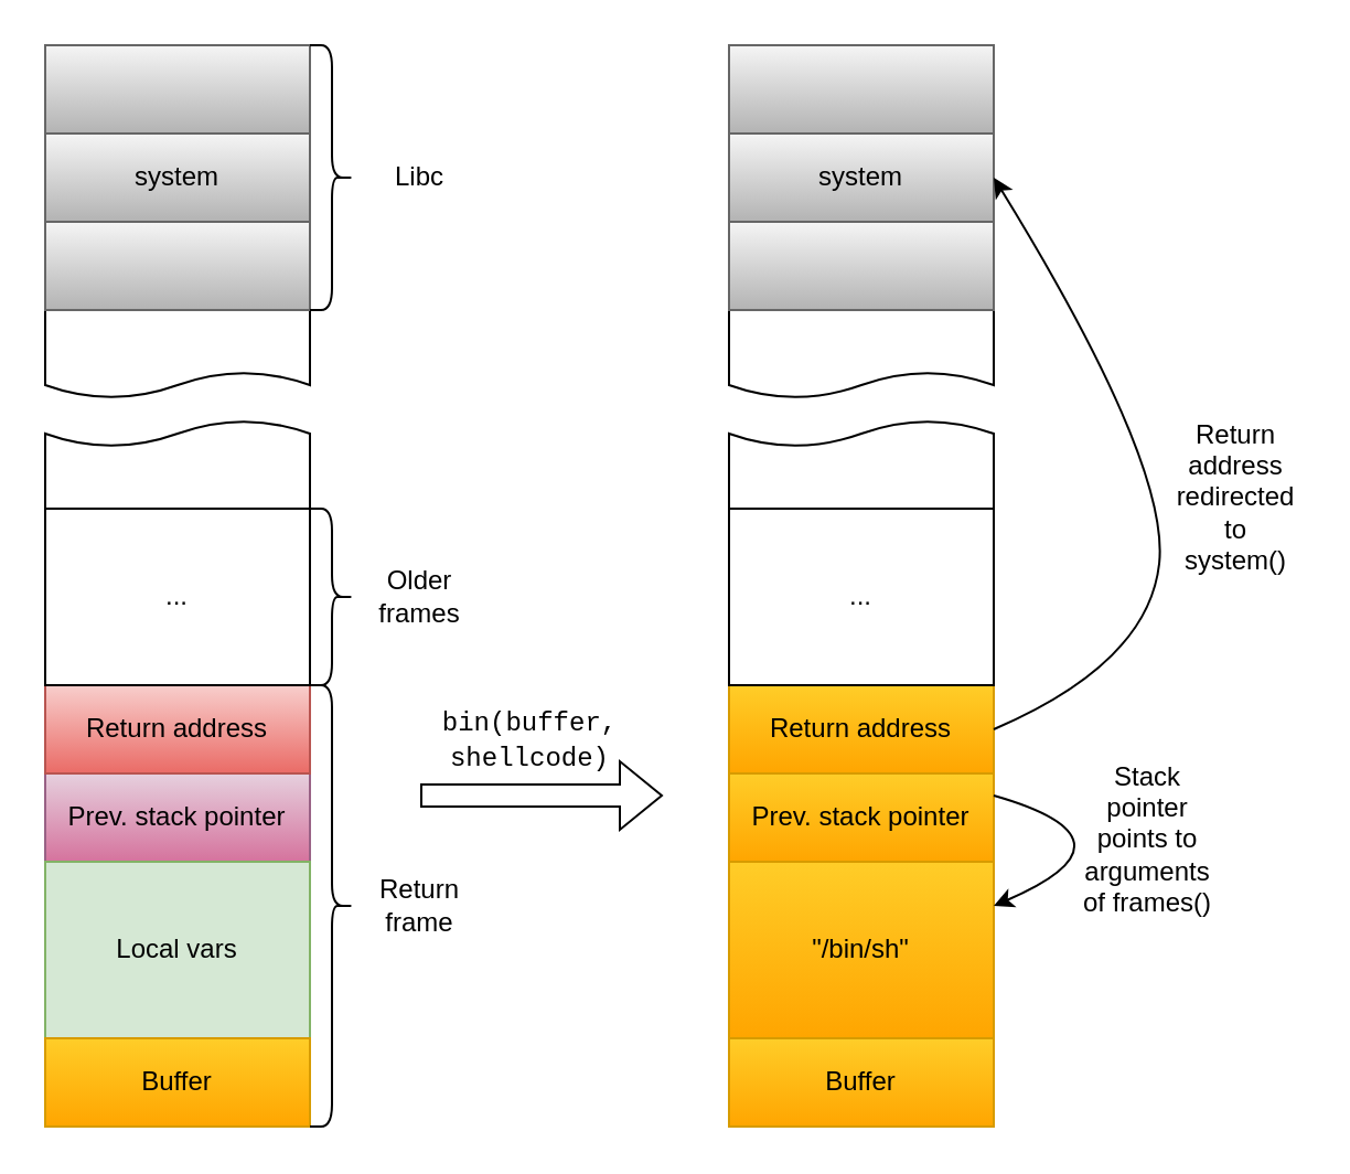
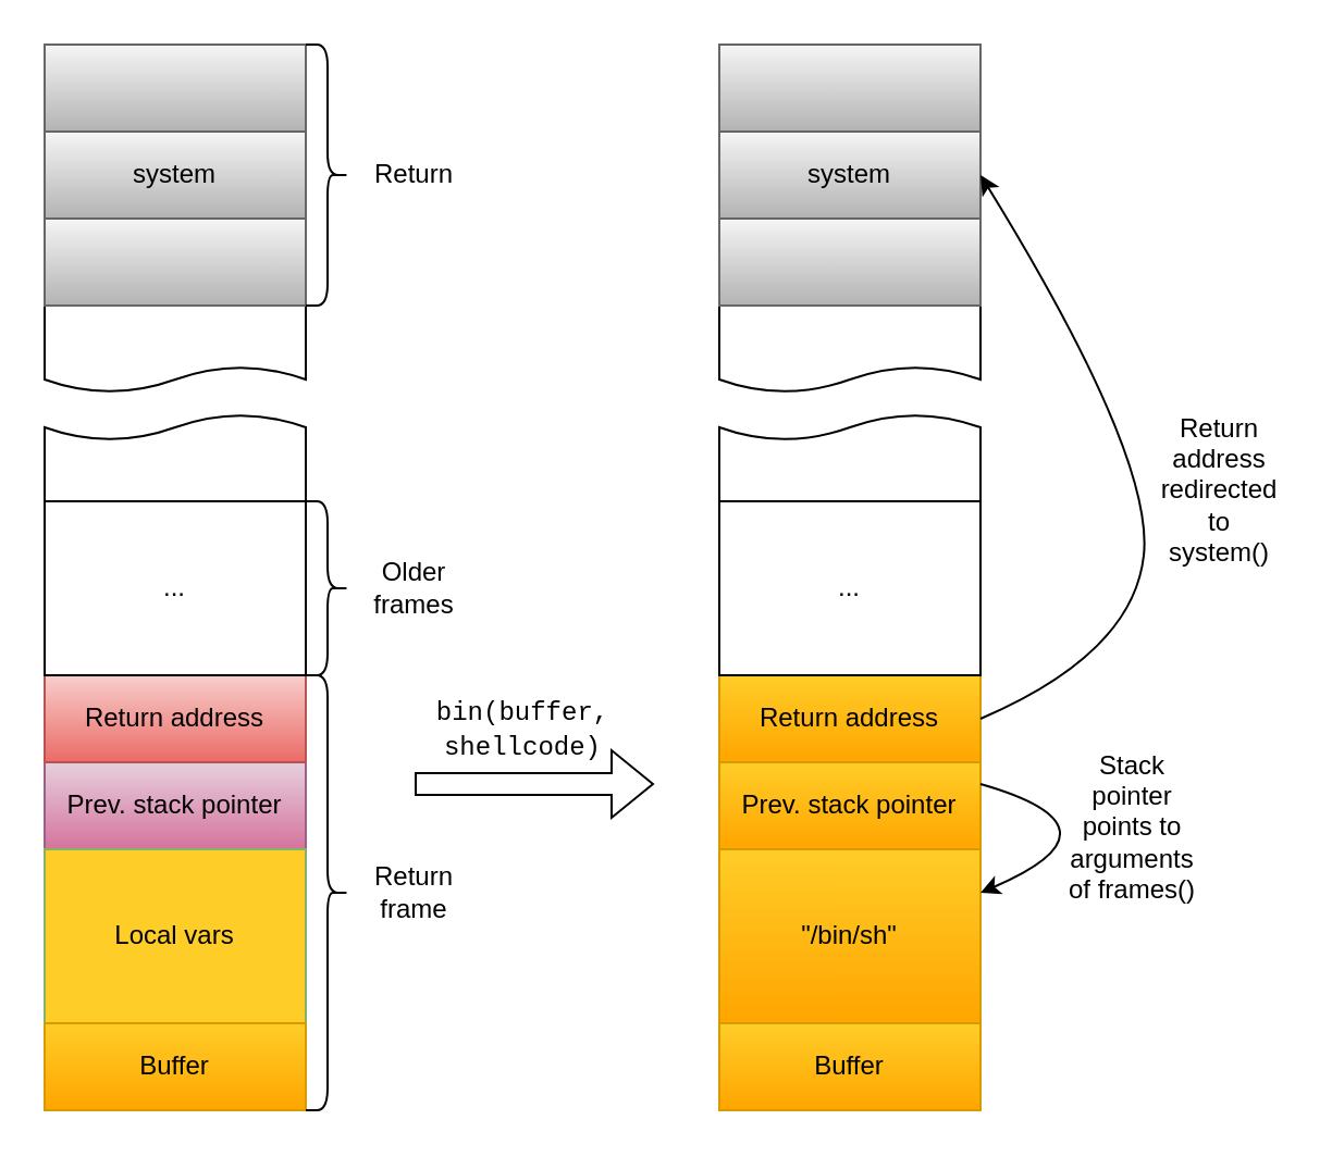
- <mxCell id="29" value="Libc" style="text;html=1;align=center;verticalAlign=middle;whiteSpace=wrap;rounded=0;" vertex="1" parent="1"><mxGeometry x="160" y="65" width="60" height="30" as="geometry" /></mxCell>
+ <mxCell id="29" value="Return" style="text;html=1;align=center;verticalAlign=middle;whiteSpace=wrap;rounded=0;" vertex="1" parent="1"><mxGeometry x="160" y="65" width="60" height="30" as="geometry" /></mxCell>
- <mxCell id="3" value="Local vars" style="rounded=0;whiteSpace=wrap;html=1;fillColor=#d5e8d4;strokeColor=#82b366;" vertex="1" parent="1"><mxGeometry x="20" y="390" width="120" height="80" as="geometry" /></mxCell>
+ <mxCell id="3" value="Local vars" style="rounded=0;whiteSpace=wrap;html=1;fillColor=#ffcd28;strokeColor=#82b366;" vertex="1" parent="1"><mxGeometry x="20" y="390" width="120" height="80" as="geometry" /></mxCell>
